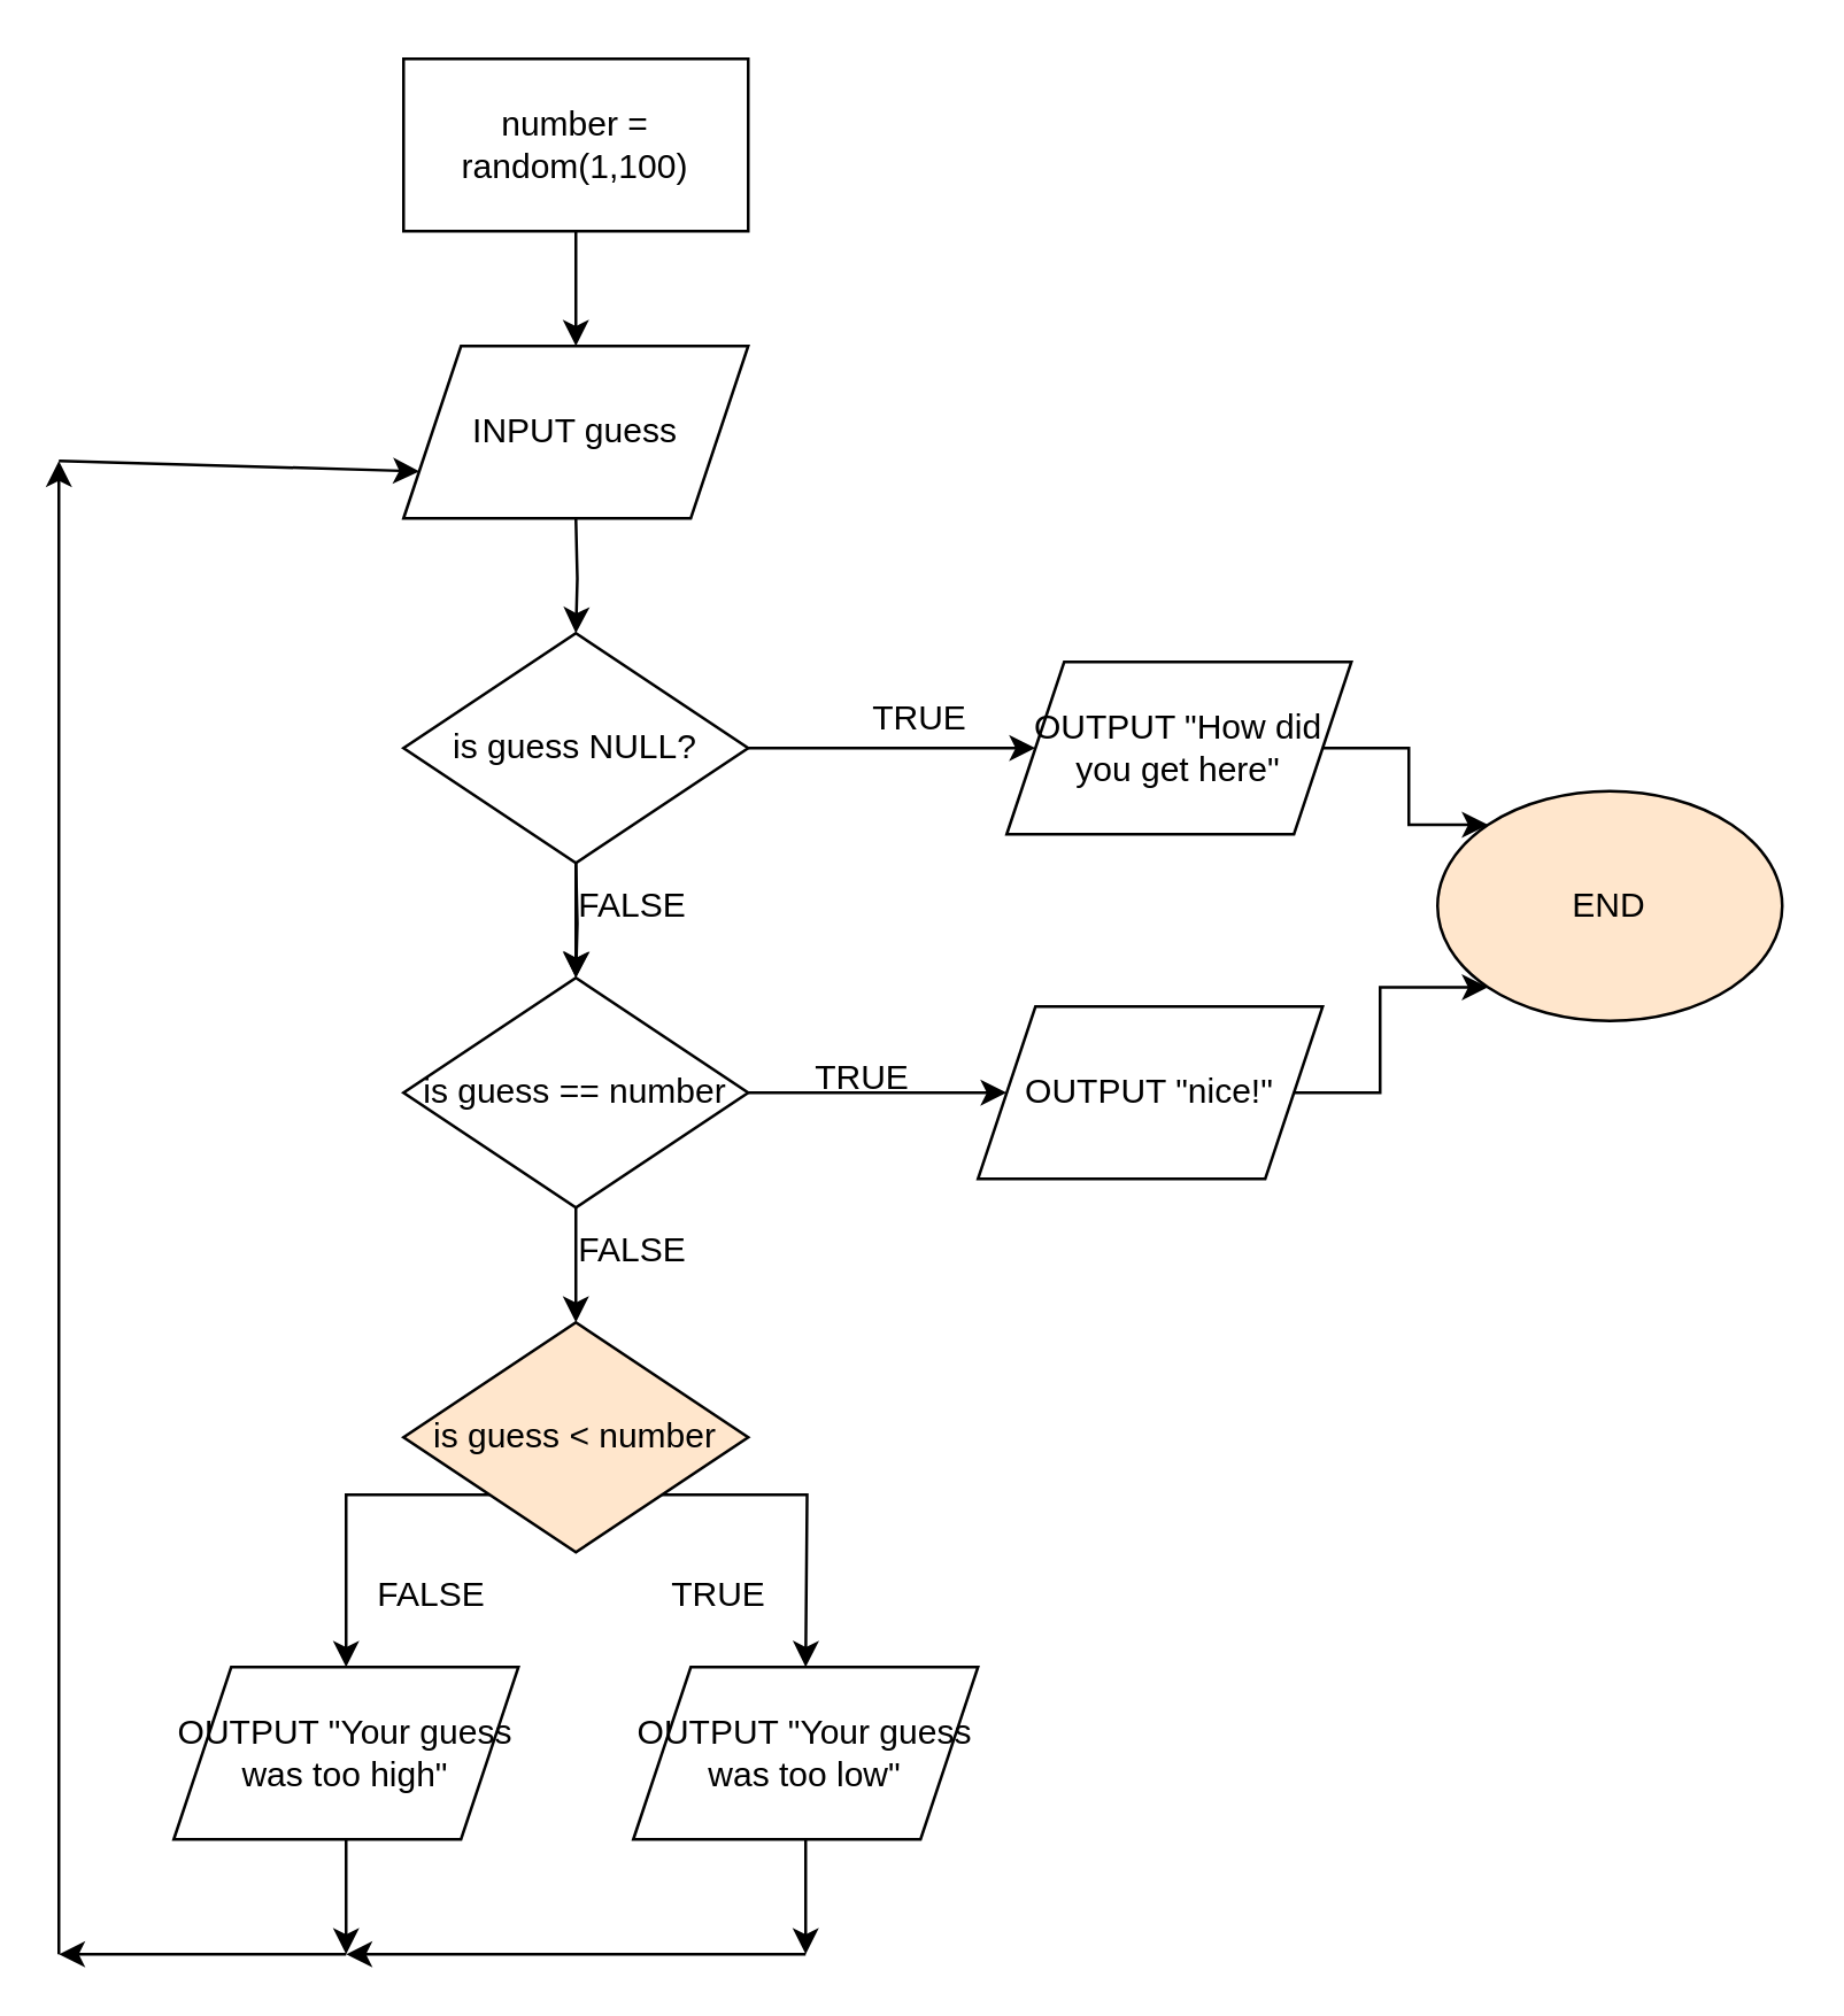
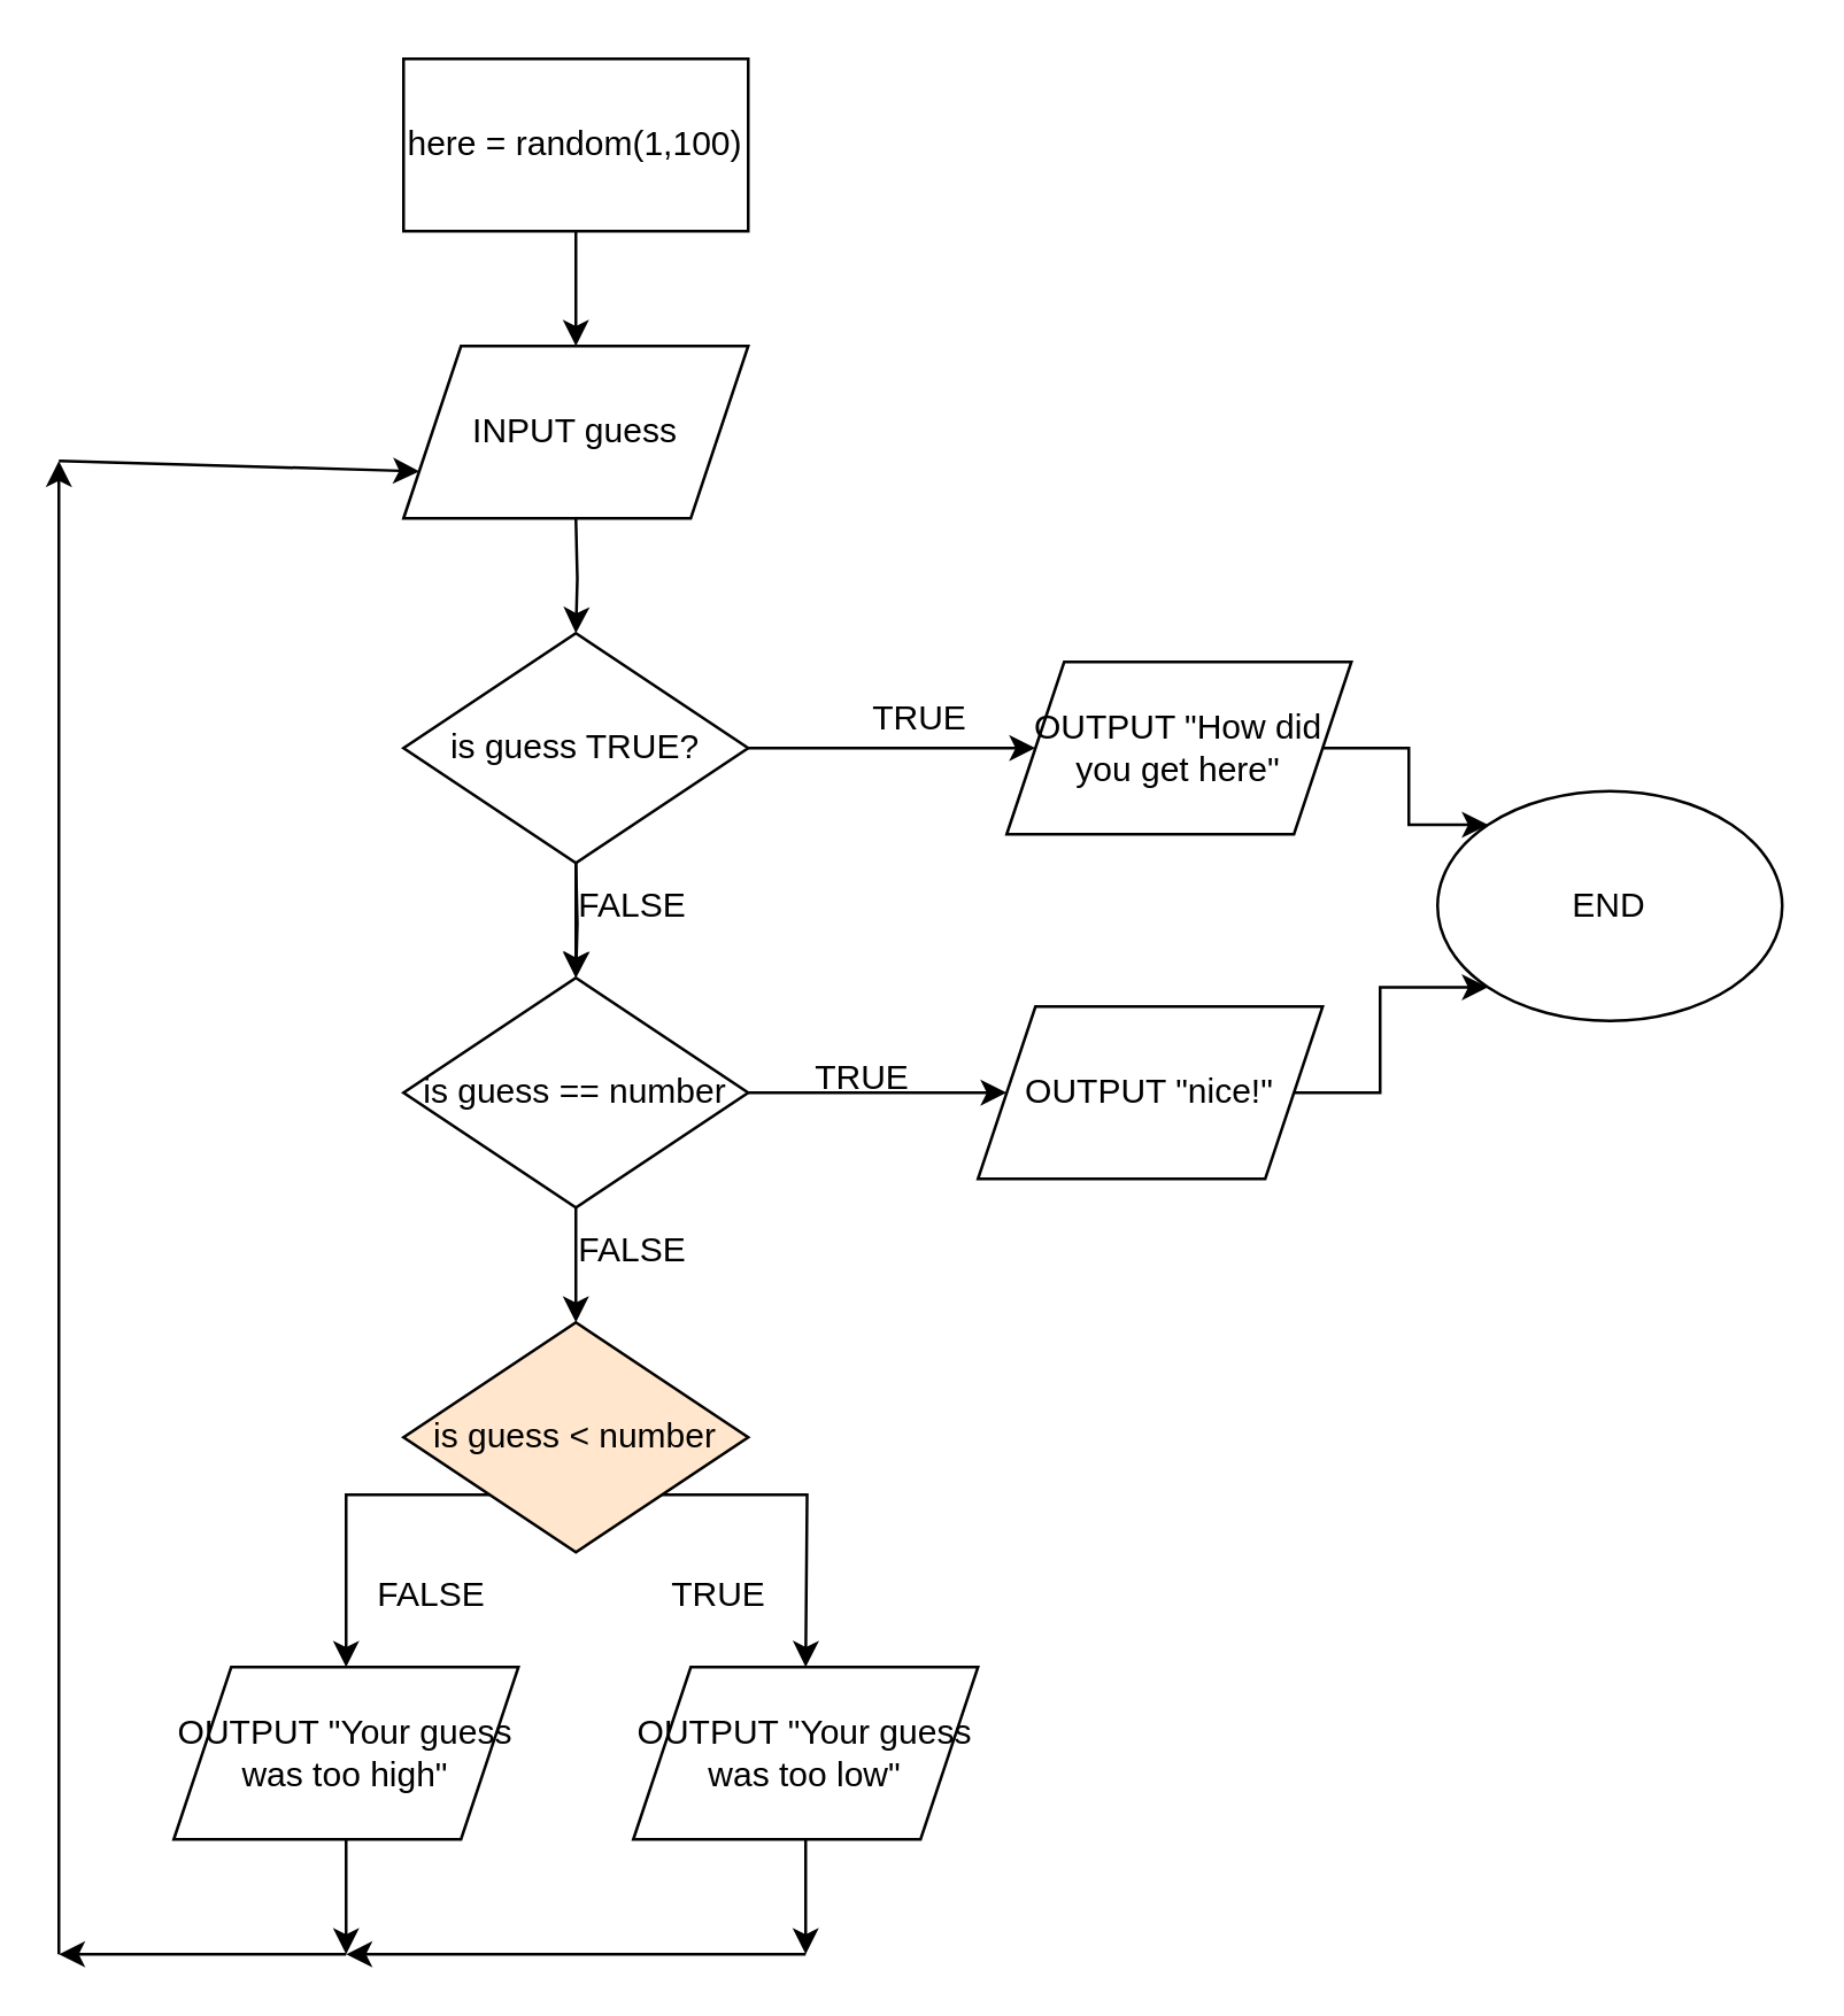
- <mxCell id="3" value="&lt;font style=&quot;font-size: 12px;&quot;&gt;number = random(1,100)&lt;/font&gt;" style="rounded=0;whiteSpace=wrap;html=1;" vertex="1" parent="1"><mxGeometry x="140" y="20" width="120" height="60" as="geometry" /></mxCell>
+ <mxCell id="3" value="&lt;font style=&quot;font-size: 12px;&quot;&gt;here = random(1,100)&lt;/font&gt;" style="rounded=0;whiteSpace=wrap;html=1;" vertex="1" parent="1"><mxGeometry x="140" y="20" width="120" height="60" as="geometry" /></mxCell>
- <mxCell id="7" value="is guess NULL?" style="rhombus;whiteSpace=wrap;html=1;" vertex="1" parent="1"><mxGeometry x="140" y="220" width="120" height="80" as="geometry" /></mxCell>
+ <mxCell id="7" value="is guess TRUE?" style="rhombus;whiteSpace=wrap;html=1;" vertex="1" parent="1"><mxGeometry x="140" y="220" width="120" height="80" as="geometry" /></mxCell>
- <mxCell id="11" value="END" style="ellipse;whiteSpace=wrap;html=1;fillColor=#ffe6cc;" vertex="1" parent="1"><mxGeometry x="500" y="275" width="120" height="80" as="geometry" /></mxCell>
+ <mxCell id="11" value="END" style="ellipse;whiteSpace=wrap;html=1;" vertex="1" parent="1"><mxGeometry x="500" y="275" width="120" height="80" as="geometry" /></mxCell>
